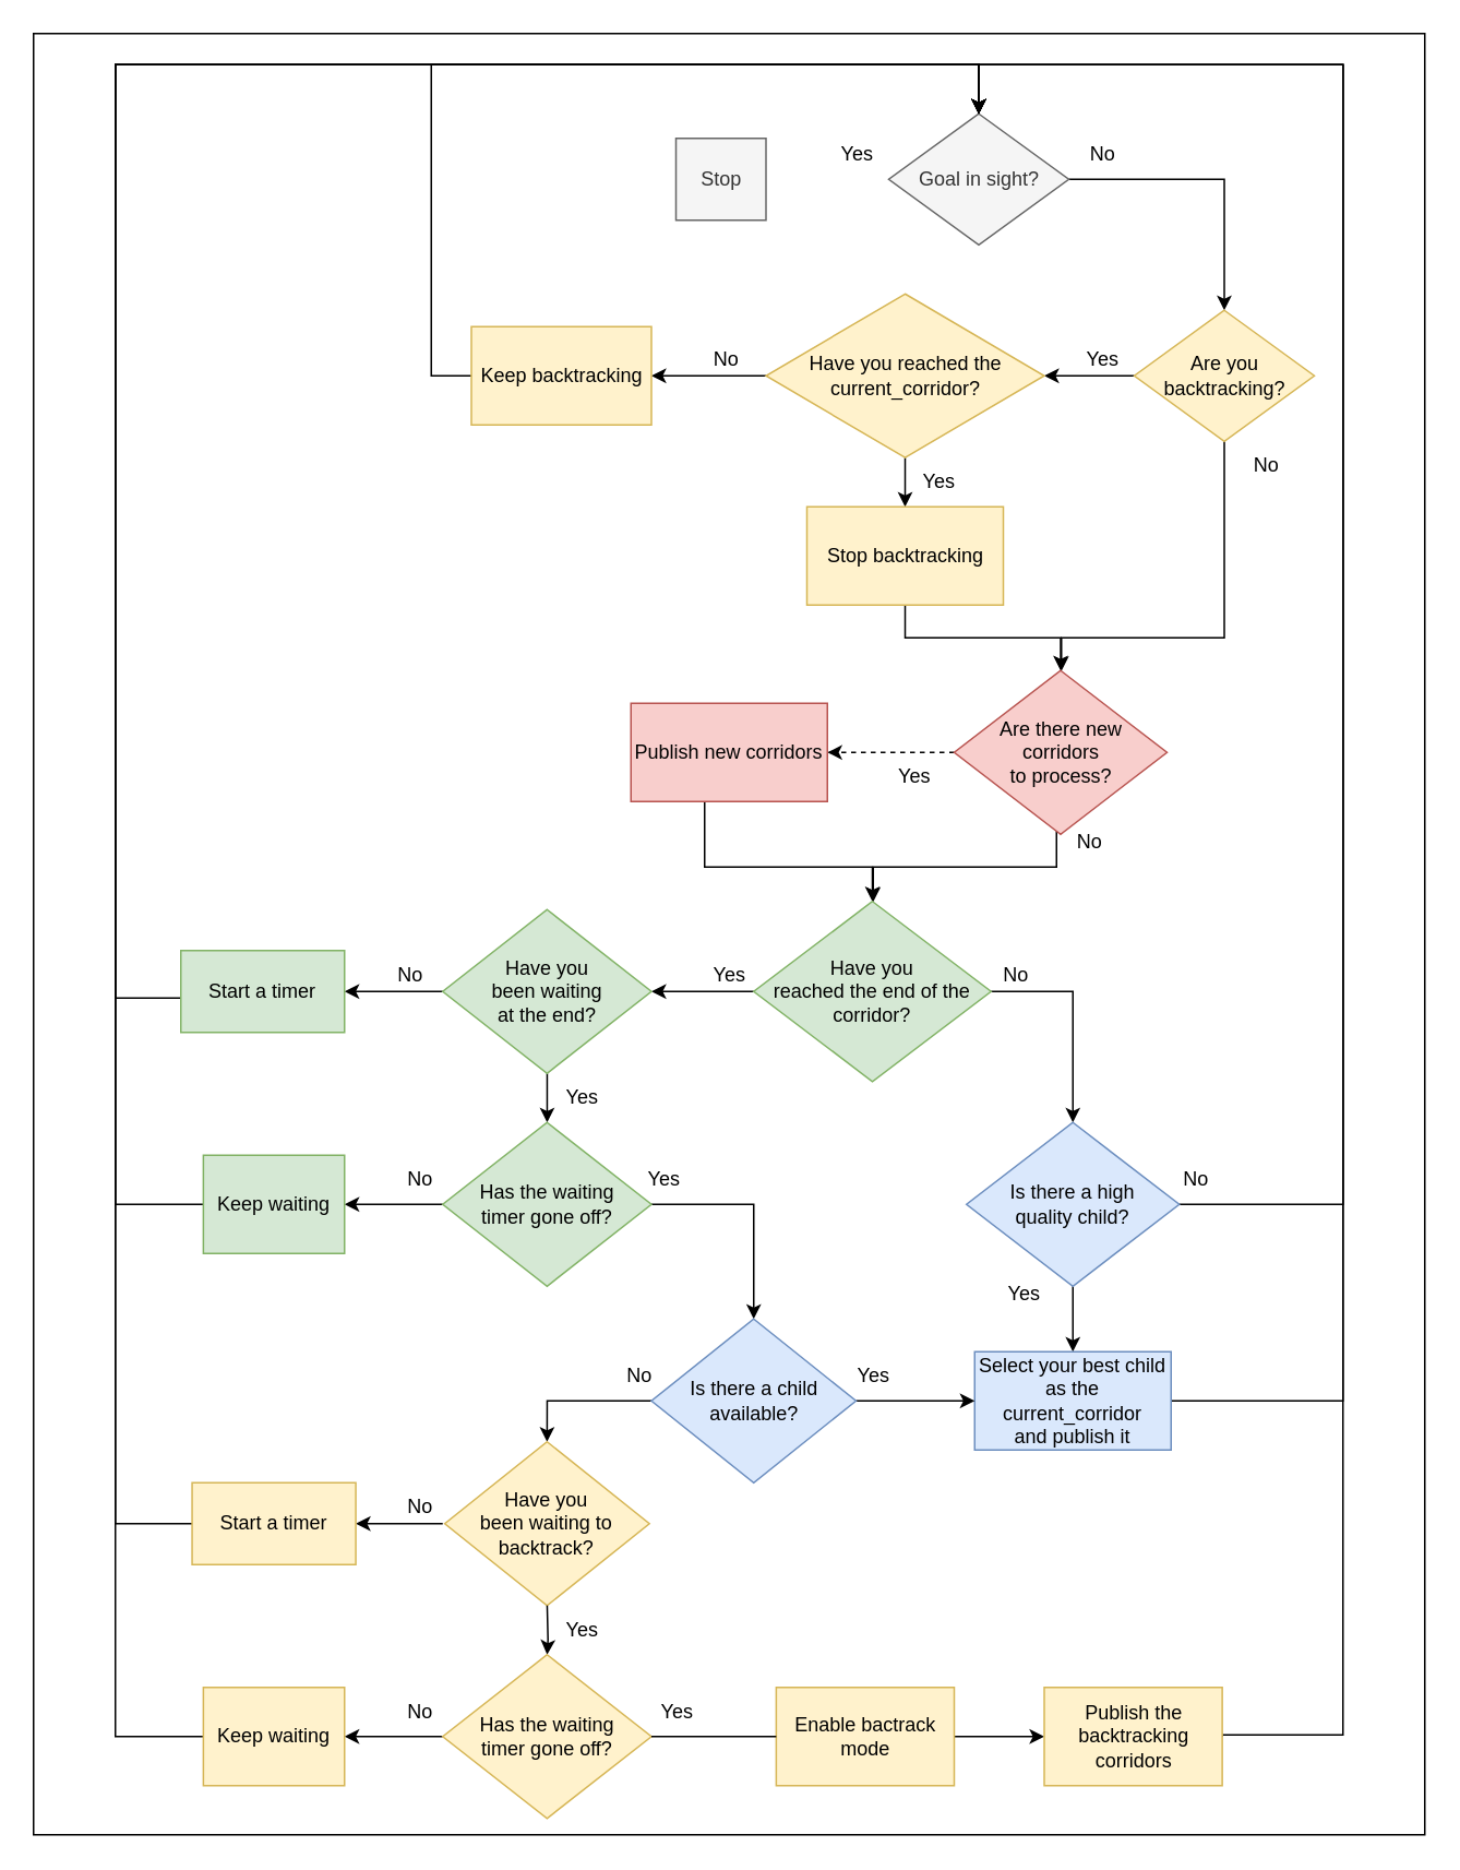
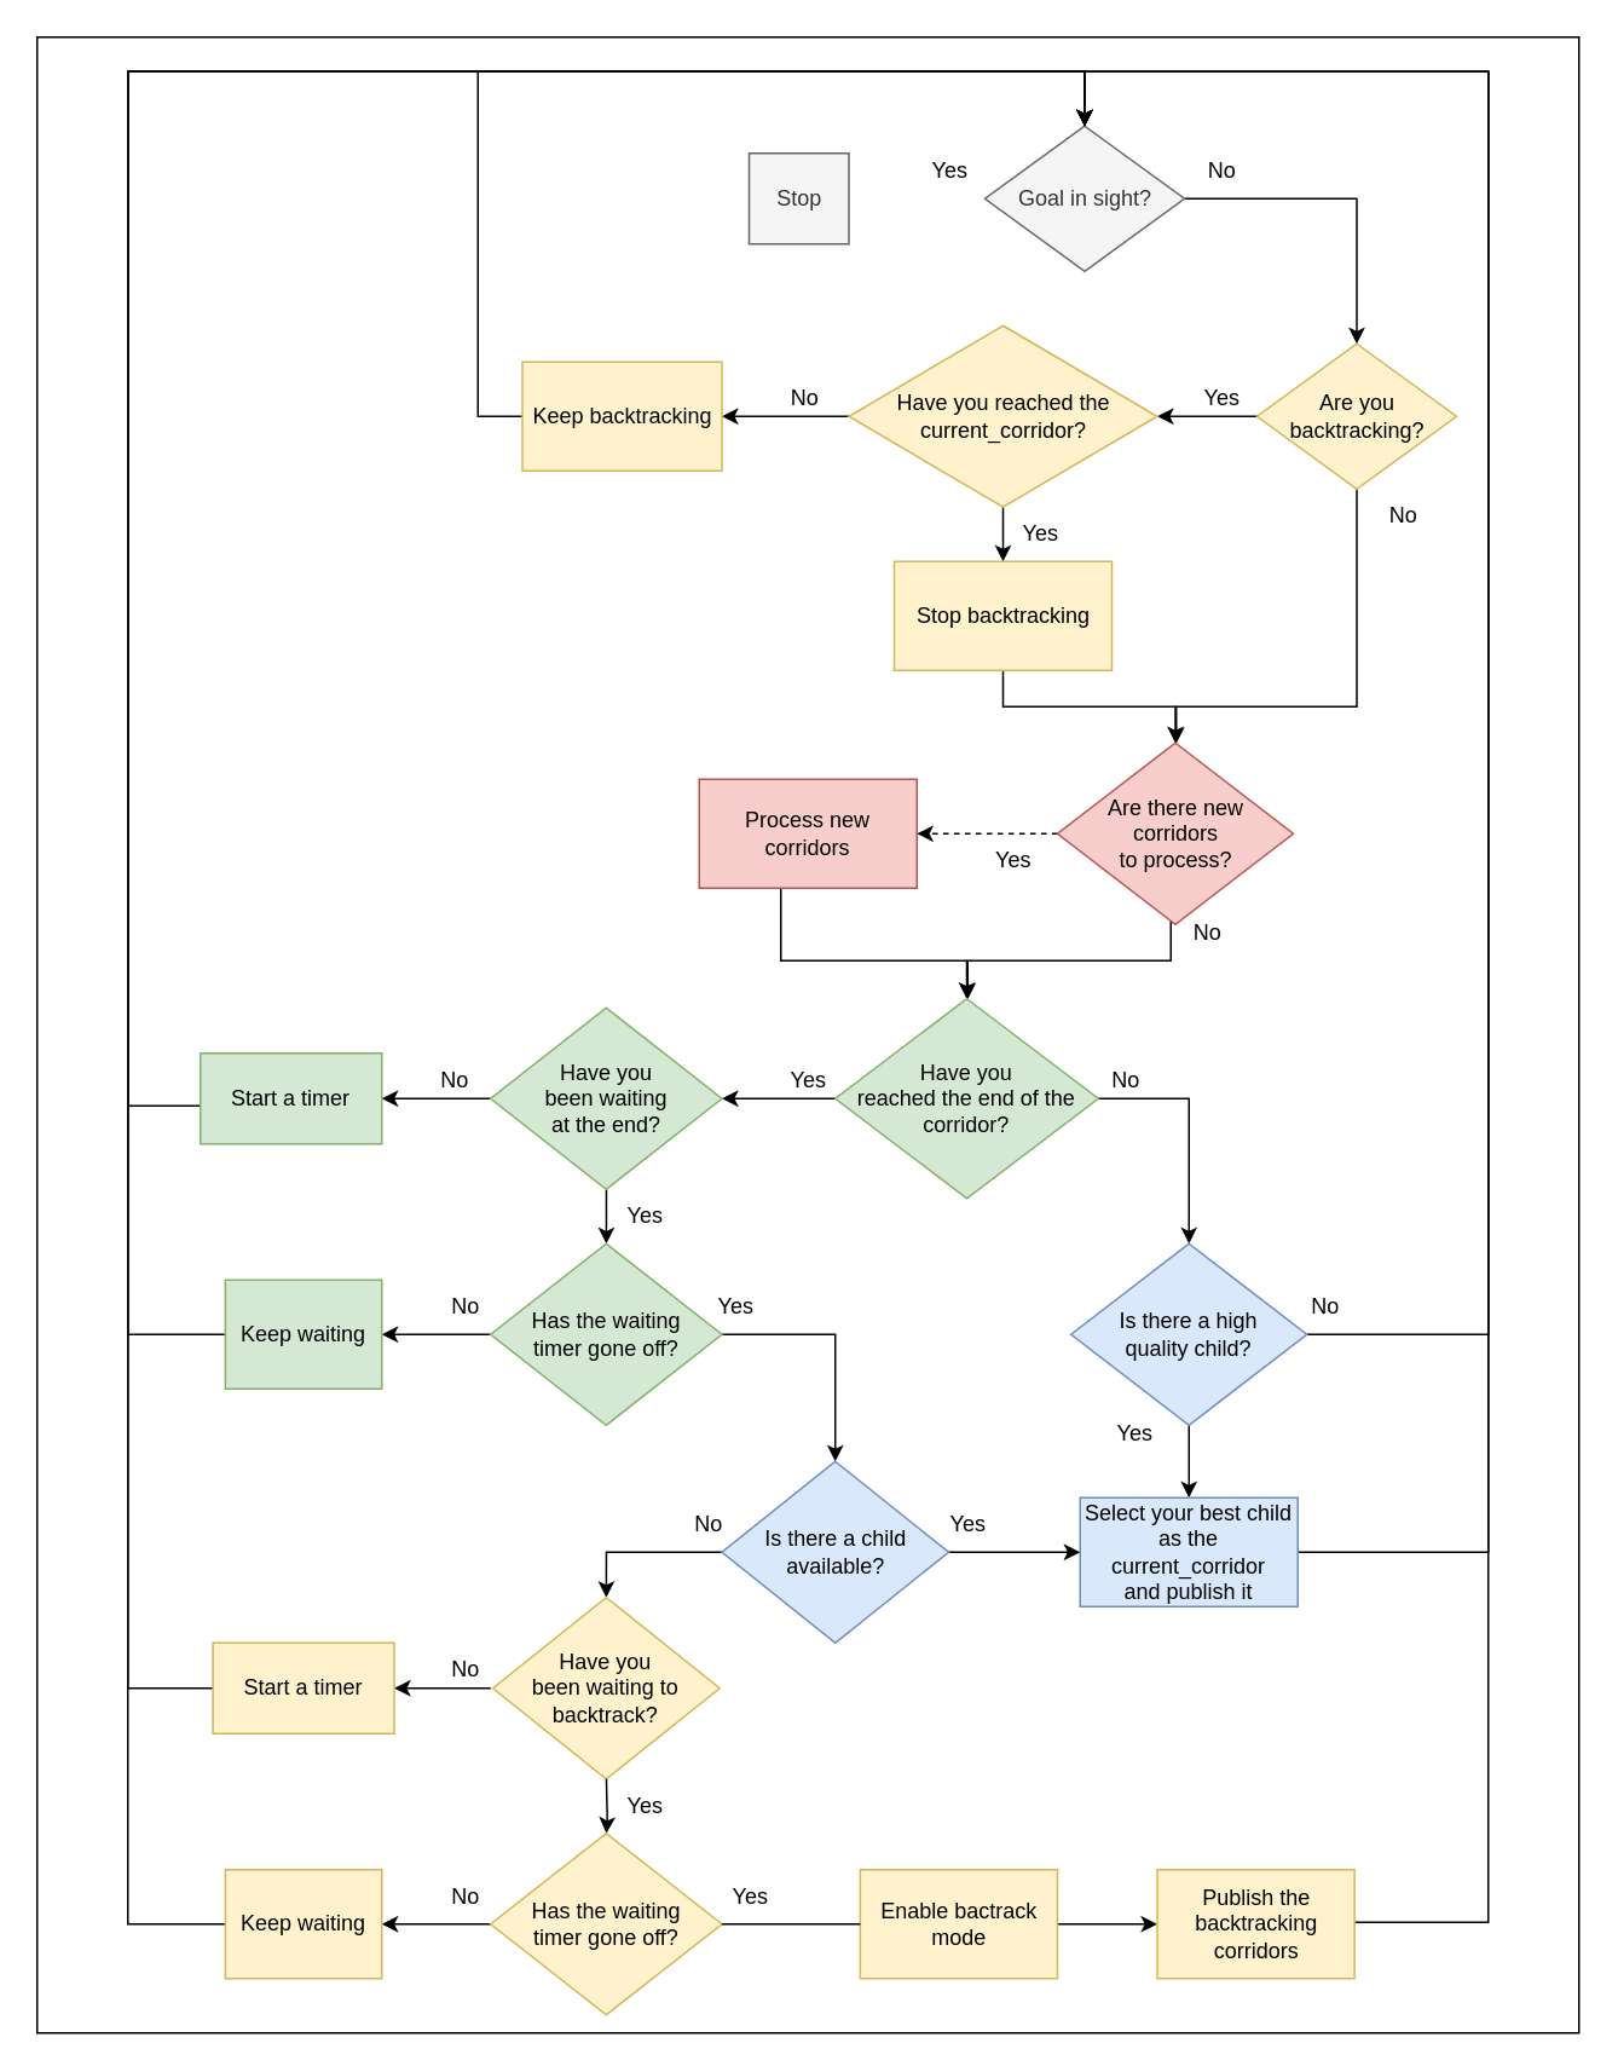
- <mxCell id="26" value="Publish new corridors" style="whiteSpace=wrap;html=1;fillColor=#f8cecc;strokeColor=#b85450;" vertex="1" parent="1"><mxGeometry x="385" y="429" width="120" height="60" as="geometry" /></mxCell>
+ <mxCell id="26" value="Process new corridors" style="whiteSpace=wrap;html=1;fillColor=#f8cecc;strokeColor=#b85450;" vertex="1" parent="1"><mxGeometry x="385" y="429" width="120" height="60" as="geometry" /></mxCell>
